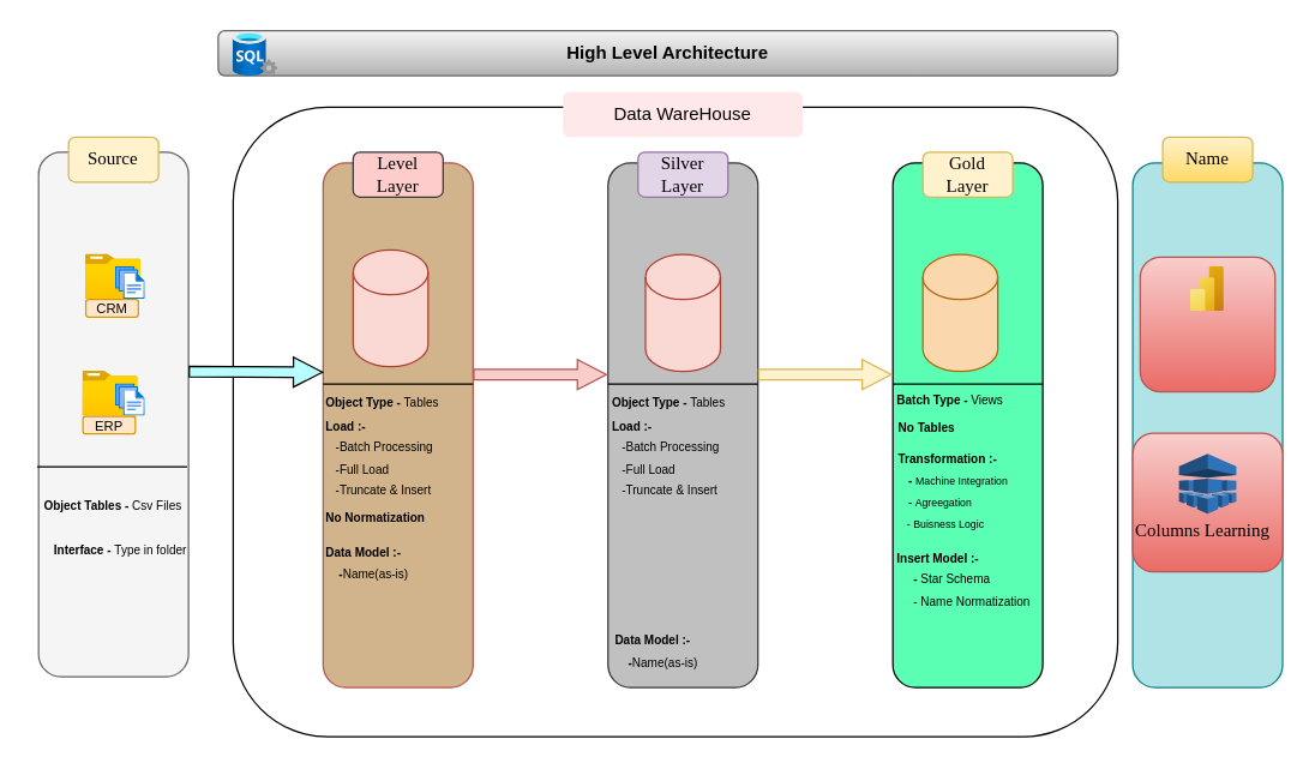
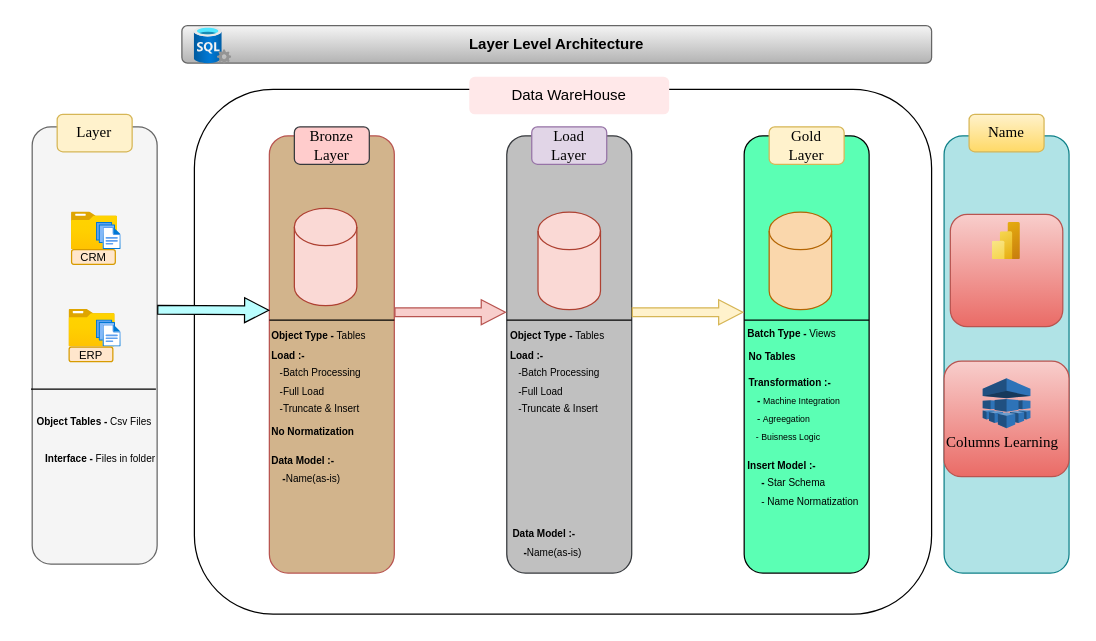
- <mxCell id="48" value="&lt;b&gt;High Level Architecture&lt;/b&gt;" style="text;html=1;align=center;verticalAlign=middle;whiteSpace=wrap;rounded=1;fillColor=#f5f5f5;strokeColor=#666666;gradientColor=#b3b3b3;" vertex="1" parent="1"><mxGeometry x="145" y="20" width="600" height="30" as="geometry" /></mxCell>
+ <mxCell id="48" value="&lt;b&gt;Layer Level Architecture&lt;/b&gt;" style="text;html=1;align=center;verticalAlign=middle;whiteSpace=wrap;rounded=1;fillColor=#f5f5f5;strokeColor=#666666;gradientColor=#b3b3b3;" vertex="1" parent="1"><mxGeometry x="145" y="20" width="600" height="30" as="geometry" /></mxCell>
- <mxCell id="6" value="&lt;p&gt;&lt;font face=&quot;Comic Sans MS&quot;&gt;Source&lt;/font&gt;&lt;/p&gt;" style="text;html=1;align=center;verticalAlign=middle;whiteSpace=wrap;rounded=1;fillColor=#fff2cc;strokeColor=#d6b656;" vertex="1" parent="1"><mxGeometry x="45.19" y="91" width="60" height="30" as="geometry" /></mxCell>
+ <mxCell id="6" value="&lt;p&gt;&lt;font face=&quot;Comic Sans MS&quot;&gt;Layer&lt;/font&gt;&lt;/p&gt;" style="text;html=1;align=center;verticalAlign=middle;whiteSpace=wrap;rounded=1;fillColor=#fff2cc;strokeColor=#d6b656;" vertex="1" parent="1"><mxGeometry x="45.19" y="91" width="60" height="30" as="geometry" /></mxCell>
- <mxCell id="15" value="&lt;p&gt;&lt;font face=&quot;Comic Sans MS&quot;&gt;Level&lt;br&gt;Layer&lt;/font&gt;&lt;/p&gt;" style="text;html=1;align=center;verticalAlign=middle;whiteSpace=wrap;rounded=1;fillColor=#ffcccc;strokeColor=#36393d;" vertex="1" parent="1"><mxGeometry x="235" y="101" width="60" height="30" as="geometry" /></mxCell>
+ <mxCell id="15" value="&lt;p&gt;&lt;font face=&quot;Comic Sans MS&quot;&gt;Bronze&lt;br&gt;Layer&lt;/font&gt;&lt;/p&gt;" style="text;html=1;align=center;verticalAlign=middle;whiteSpace=wrap;rounded=1;fillColor=#ffcccc;strokeColor=#36393d;" vertex="1" parent="1"><mxGeometry x="235" y="101" width="60" height="30" as="geometry" /></mxCell>
- <mxCell id="19" value="&lt;p&gt;&lt;font face=&quot;Comic Sans MS&quot;&gt;Silver&lt;br&gt;Layer&lt;/font&gt;&lt;/p&gt;" style="text;html=1;align=center;verticalAlign=middle;whiteSpace=wrap;rounded=1;fillColor=#e1d5e7;strokeColor=#9673a6;" vertex="1" parent="1"><mxGeometry x="425" y="101" width="60" height="30" as="geometry" /></mxCell>
+ <mxCell id="19" value="&lt;p&gt;&lt;font face=&quot;Comic Sans MS&quot;&gt;Load&lt;br&gt;Layer&lt;/font&gt;&lt;/p&gt;" style="text;html=1;align=center;verticalAlign=middle;whiteSpace=wrap;rounded=1;fillColor=#e1d5e7;strokeColor=#9673a6;" vertex="1" parent="1"><mxGeometry x="425" y="101" width="60" height="30" as="geometry" /></mxCell>
- <mxCell id="13" value="&lt;font style=&quot;font-size: 8px;&quot;&gt;&lt;b&gt;Interface -&amp;nbsp;&lt;/b&gt;Type in folder&lt;/font&gt;" style="text;html=1;align=center;verticalAlign=middle;whiteSpace=wrap;rounded=0;" vertex="1" parent="1"><mxGeometry x="25.19" y="351" width="110" height="30" as="geometry" /></mxCell>
+ <mxCell id="13" value="&lt;font style=&quot;font-size: 8px;&quot;&gt;&lt;b&gt;Interface -&amp;nbsp;&lt;/b&gt;Files in folder&lt;/font&gt;" style="text;html=1;align=center;verticalAlign=middle;whiteSpace=wrap;rounded=0;" vertex="1" parent="1"><mxGeometry x="25.19" y="351" width="110" height="30" as="geometry" /></mxCell>
